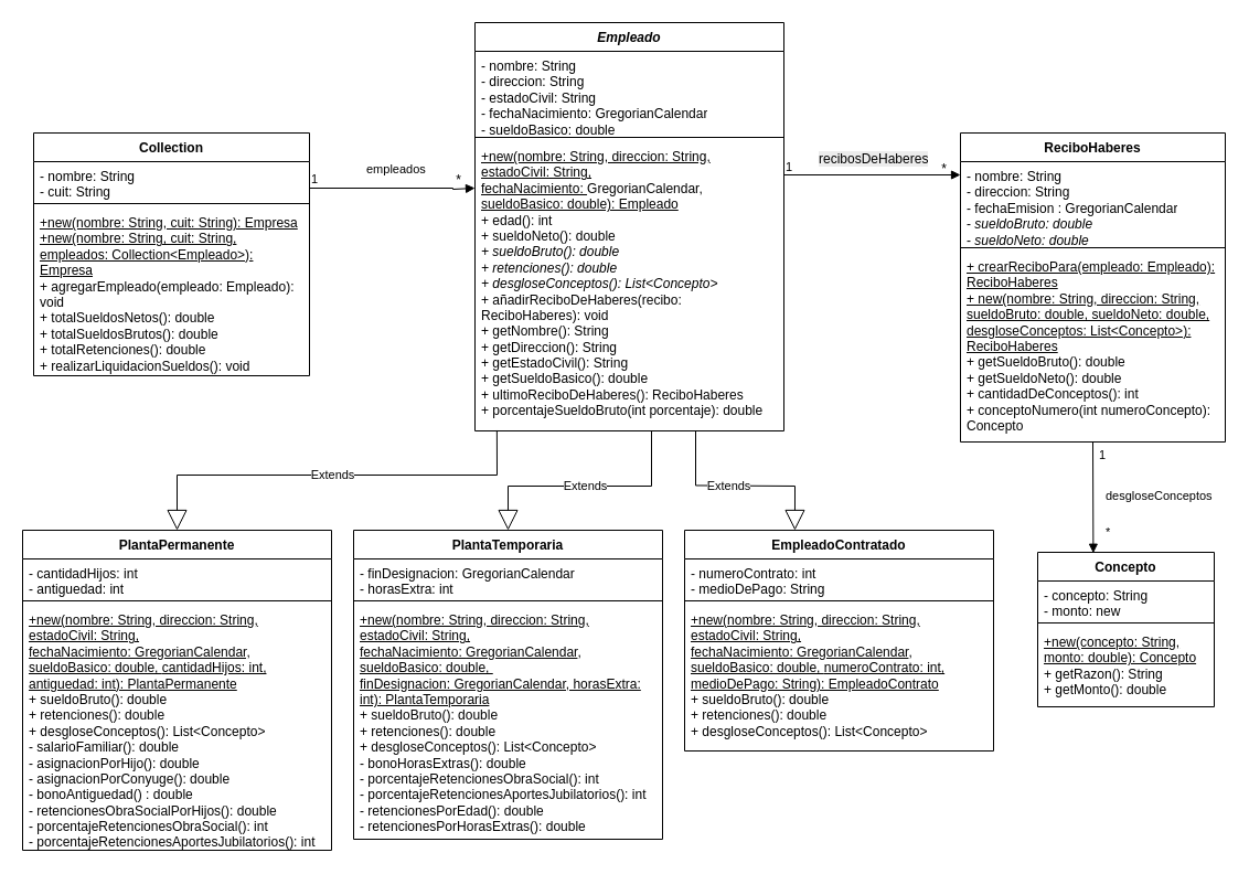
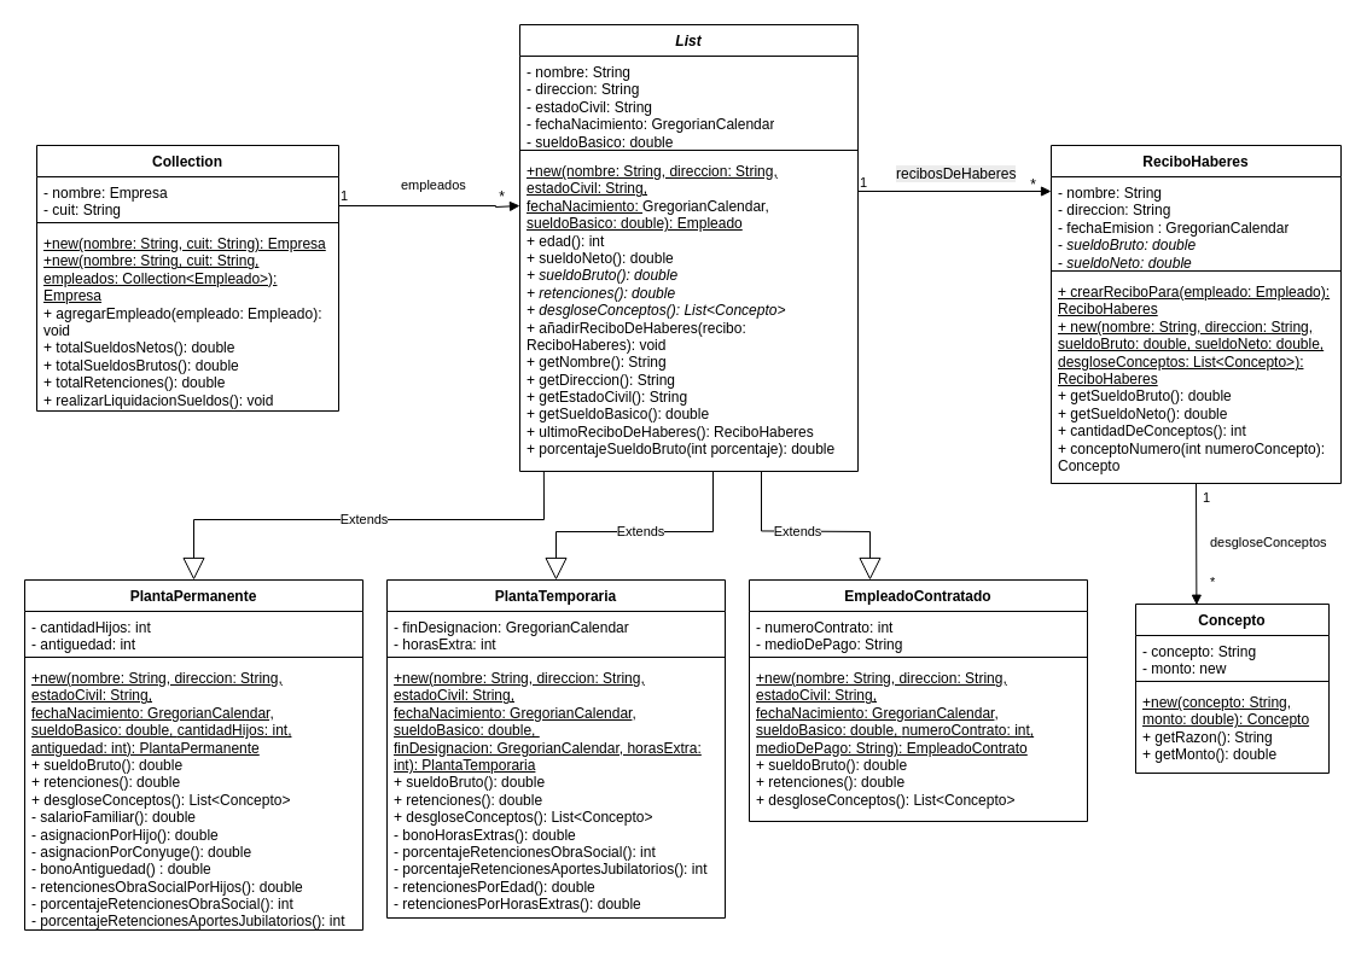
- <mxCell id="6" value="&lt;i&gt;Empleado&lt;/i&gt;" style="swimlane;fontStyle=1;align=center;verticalAlign=top;childLayout=stackLayout;horizontal=1;startSize=26;horizontalStack=0;resizeParent=1;resizeParentMax=0;resizeLast=0;collapsible=1;marginBottom=0;whiteSpace=wrap;html=1;" parent="1" vertex="1"><mxGeometry x="430" y="20" width="280" height="370" as="geometry"><mxRectangle x="440" y="170" width="90" height="30" as="alternateBounds" /></mxGeometry></mxCell>
+ <mxCell id="6" value="&lt;i&gt;List&lt;/i&gt;" style="swimlane;fontStyle=1;align=center;verticalAlign=top;childLayout=stackLayout;horizontal=1;startSize=26;horizontalStack=0;resizeParent=1;resizeParentMax=0;resizeLast=0;collapsible=1;marginBottom=0;whiteSpace=wrap;html=1;" parent="1" vertex="1"><mxGeometry x="430" y="20" width="280" height="370" as="geometry"><mxRectangle x="440" y="170" width="90" height="30" as="alternateBounds" /></mxGeometry></mxCell>
- <mxCell id="3" value="- nombre: String&lt;div&gt;- cuit: String&lt;/div&gt;" style="text;strokeColor=none;fillColor=none;align=left;verticalAlign=top;spacingLeft=4;spacingRight=4;overflow=hidden;rotatable=0;points=[[0,0.5],[1,0.5]];portConstraint=eastwest;whiteSpace=wrap;html=1;" parent="2" vertex="1"><mxGeometry y="26" width="250" height="34" as="geometry" /></mxCell>
+ <mxCell id="3" value="- nombre: Empresa&lt;div&gt;- cuit: String&lt;/div&gt;" style="text;strokeColor=none;fillColor=none;align=left;verticalAlign=top;spacingLeft=4;spacingRight=4;overflow=hidden;rotatable=0;points=[[0,0.5],[1,0.5]];portConstraint=eastwest;whiteSpace=wrap;html=1;" parent="2" vertex="1"><mxGeometry y="26" width="250" height="34" as="geometry" /></mxCell>
